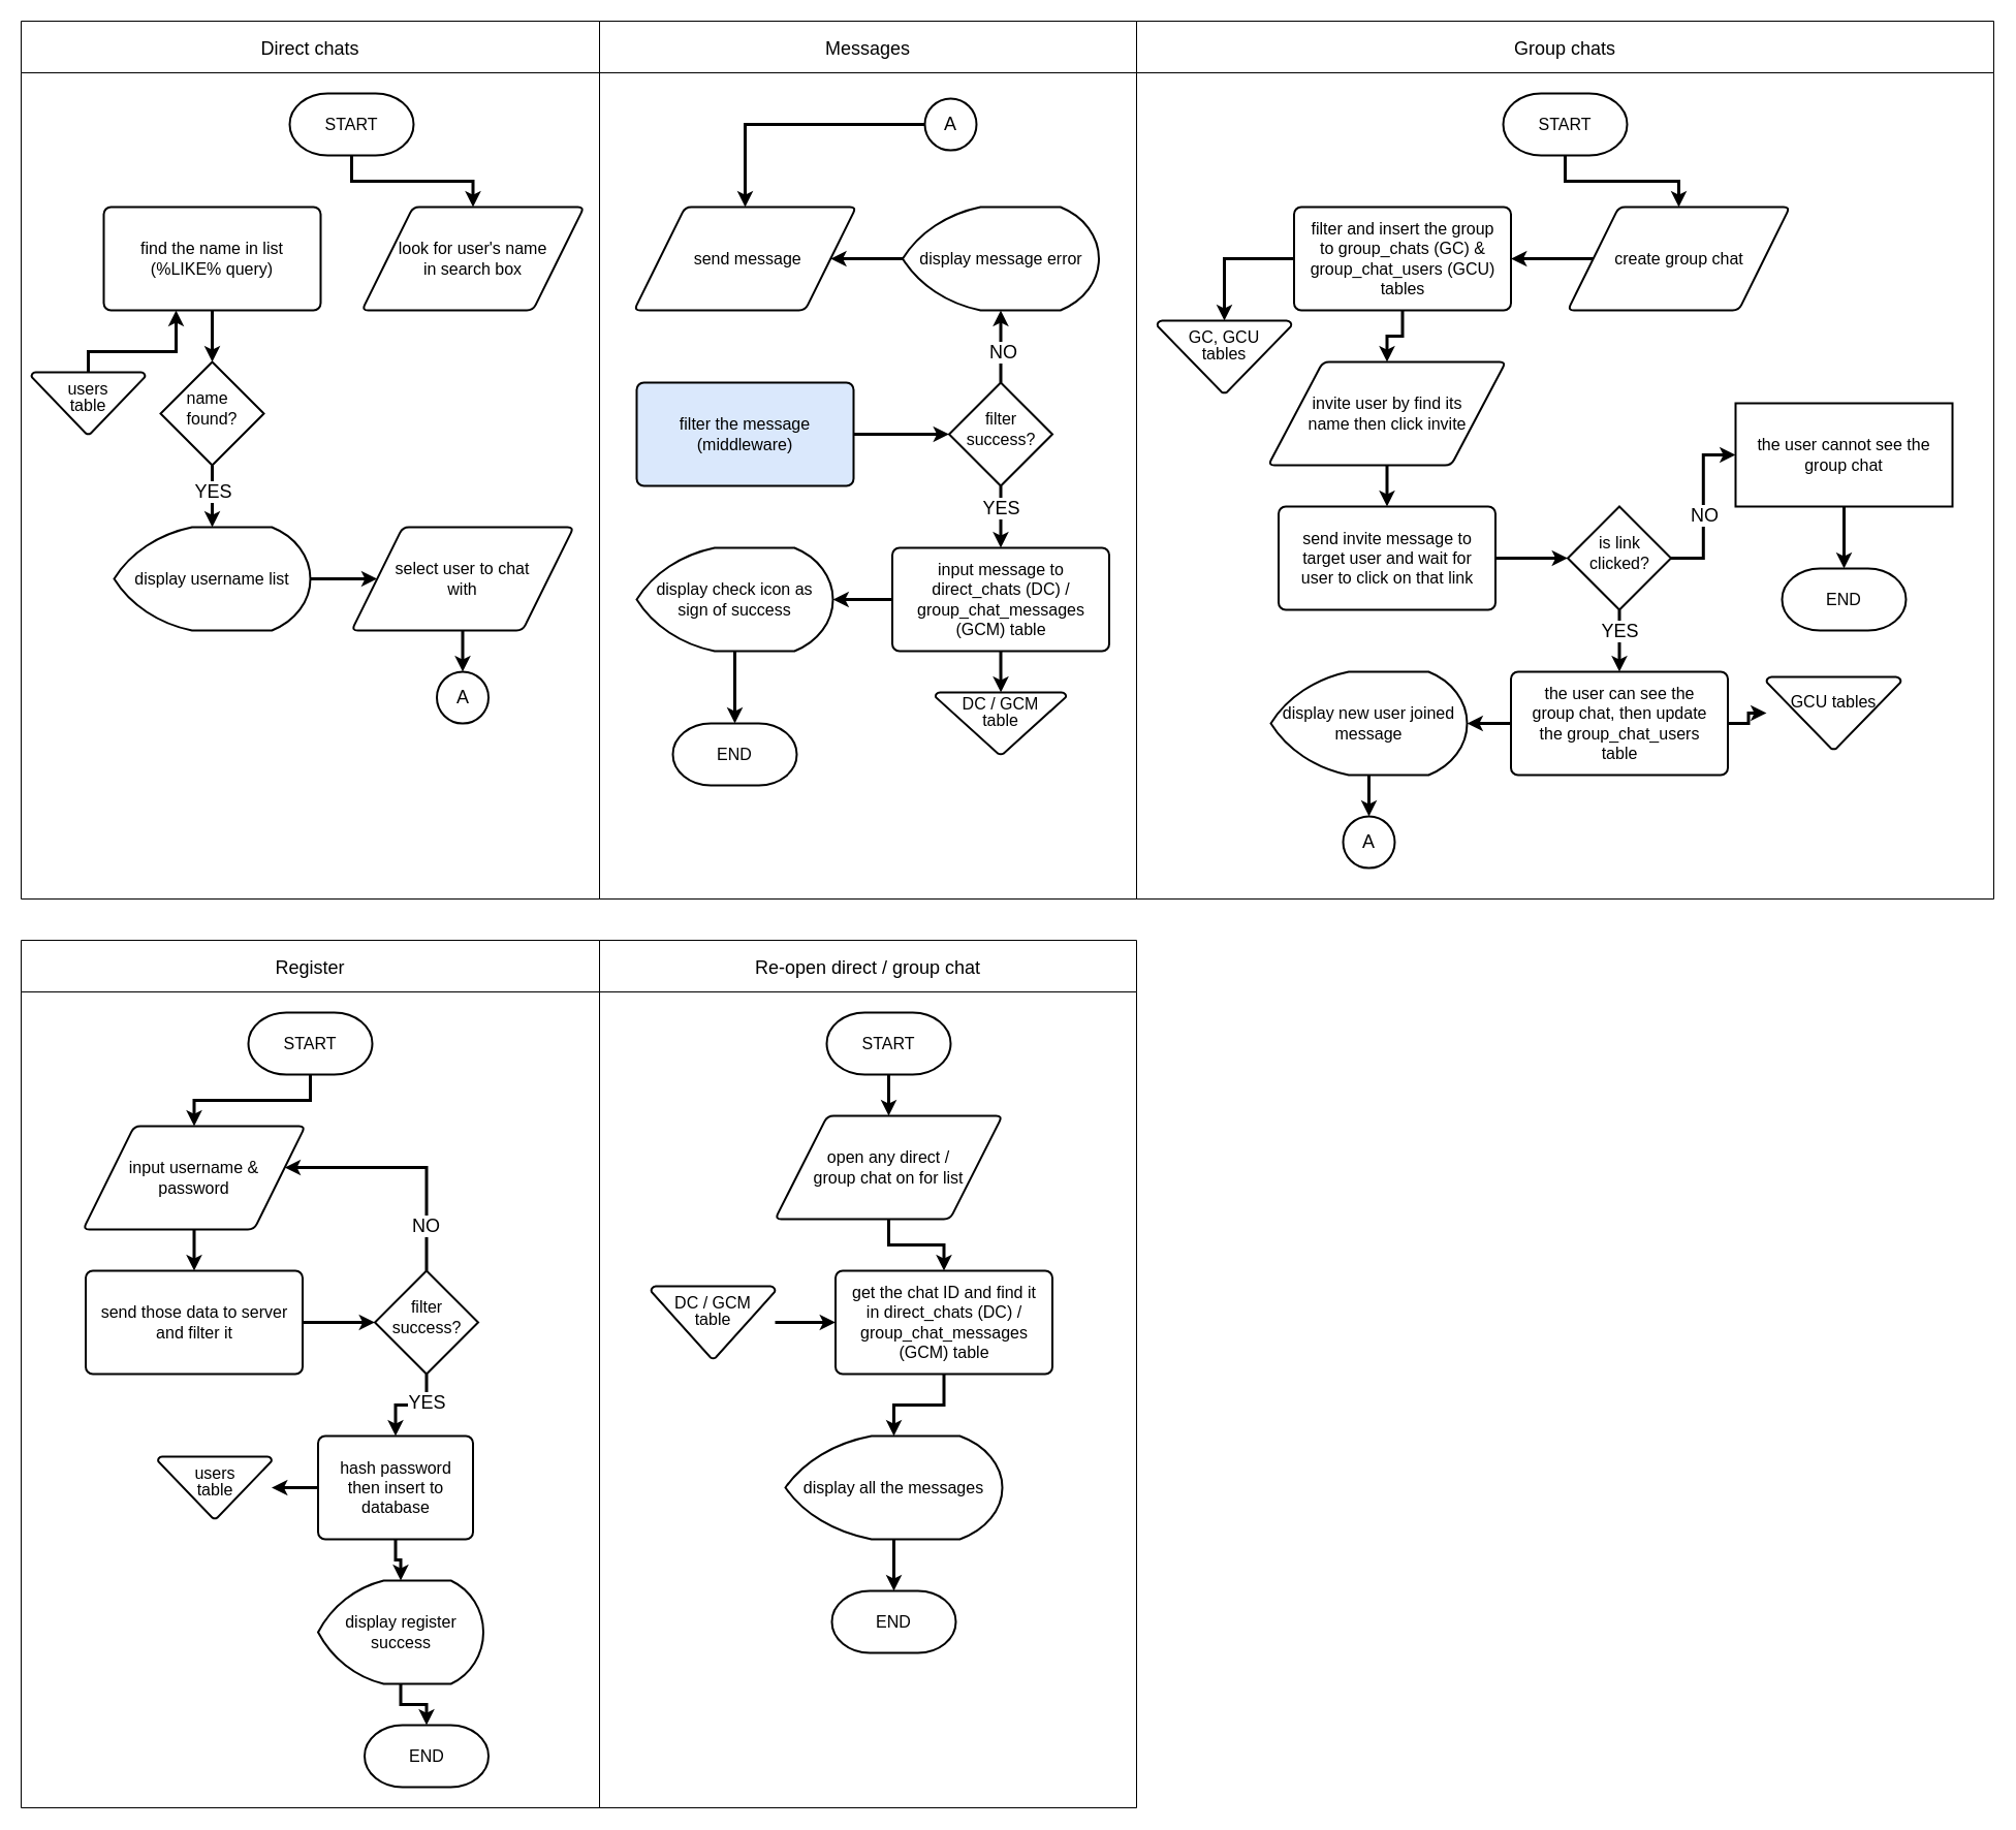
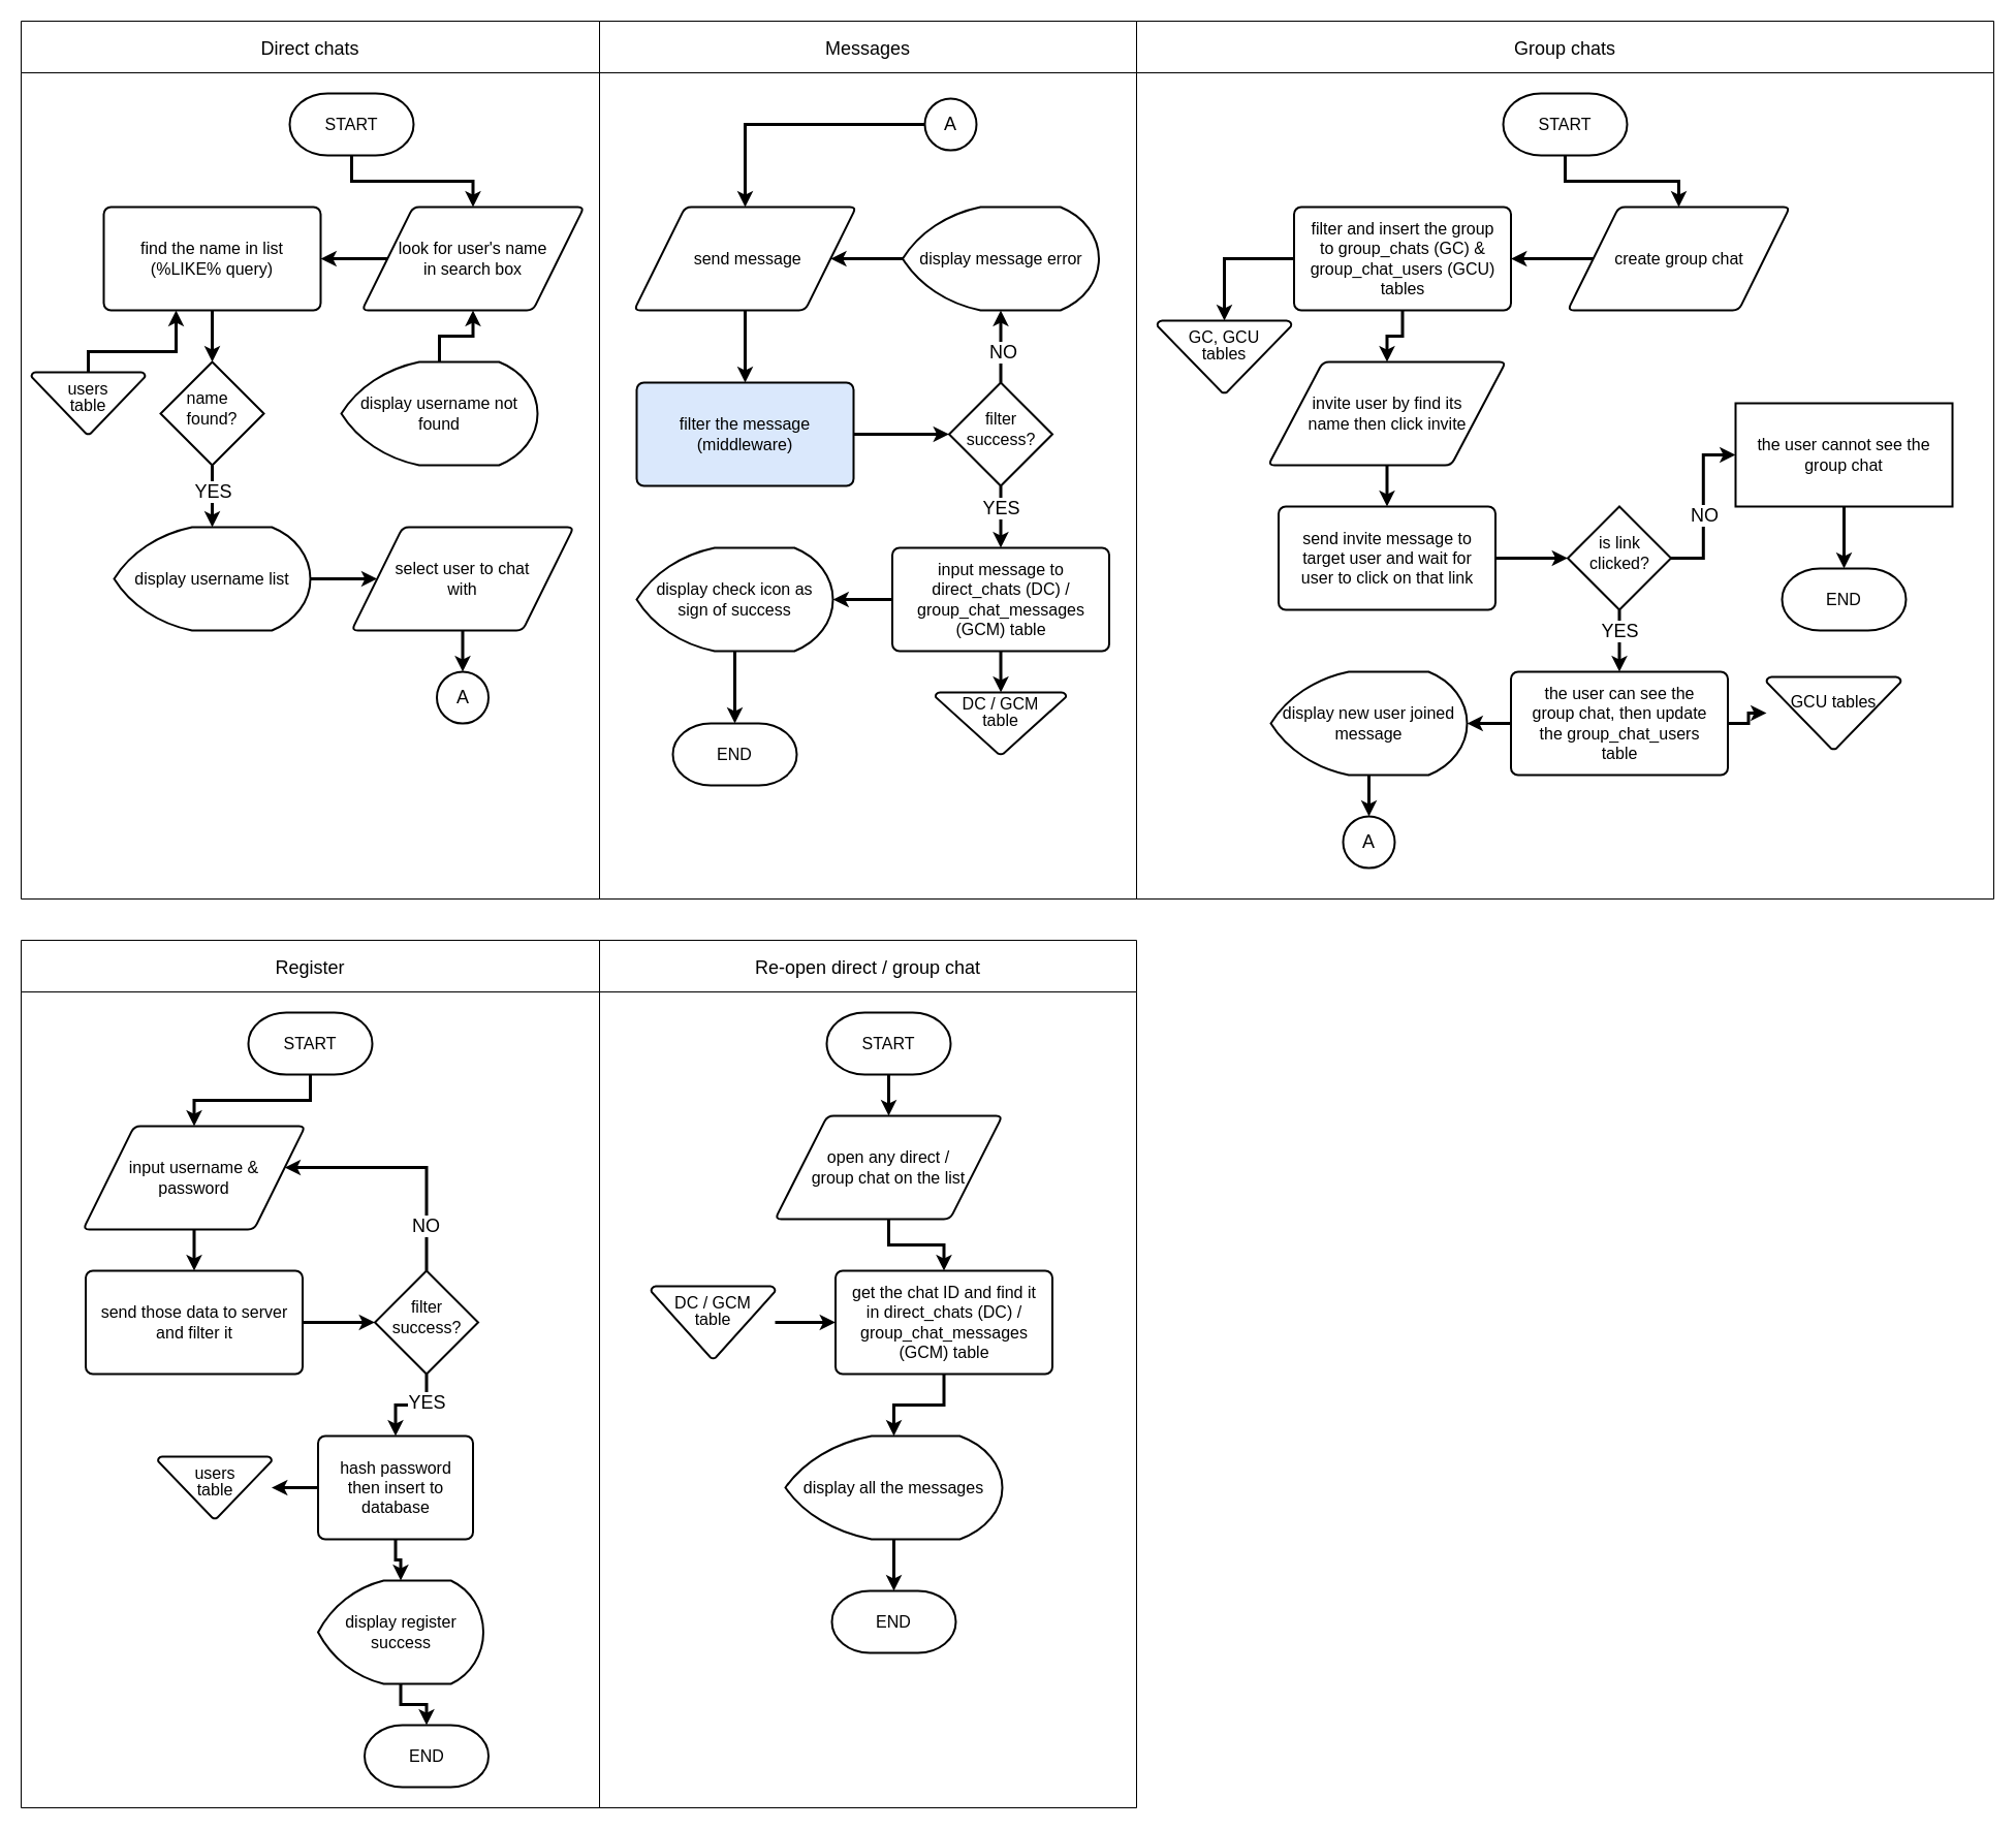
+ <mxCell id="31" value="" style="edgeStyle=orthogonalEdgeStyle;rounded=0;orthogonalLoop=1;jettySize=auto;html=1;strokeWidth=3;" parent="1" source="32" target="34" edge="1"><mxGeometry relative="1" as="geometry" /></mxCell>
+ <mxCell id="40" value="" style="edgeStyle=orthogonalEdgeStyle;rounded=0;orthogonalLoop=1;jettySize=auto;html=1;strokeWidth=3;" parent="1" source="41" target="32" edge="1"><mxGeometry relative="1" as="geometry" /></mxCell>
+ <mxCell id="76" value="" style="edgeStyle=orthogonalEdgeStyle;rounded=0;orthogonalLoop=1;jettySize=auto;html=1;strokeWidth=3;" parent="1" source="77" target="79" edge="1"><mxGeometry relative="1" as="geometry" /></mxCell>
+ <mxCell id="41" value="&lt;font size=&quot;3&quot;&gt;display username not found&lt;br&gt;&lt;/font&gt;" style="strokeWidth=2;html=1;shape=mxgraph.flowchart.display;whiteSpace=wrap;" parent="1" vertex="1"><mxGeometry x="330" y="350" width="190" height="100" as="geometry" /></mxCell>
- <mxCell id="103" value="&lt;font size=&quot;3&quot;&gt;open any direct / group chat on for list&lt;br&gt;&lt;/font&gt;" style="shape=parallelogram;html=1;strokeWidth=2;perimeter=parallelogramPerimeter;whiteSpace=wrap;rounded=1;arcSize=12;size=0.23;spacingLeft=30;spacingRight=30;" vertex="1" parent="1"><mxGeometry x="750" y="1080" width="220" height="100" as="geometry" /></mxCell>
+ <mxCell id="103" value="&lt;font size=&quot;3&quot;&gt;open any direct / group chat on the list&lt;br&gt;&lt;/font&gt;" style="shape=parallelogram;html=1;strokeWidth=2;perimeter=parallelogramPerimeter;whiteSpace=wrap;rounded=1;arcSize=12;size=0.23;spacingLeft=30;spacingRight=30;" vertex="1" parent="1"><mxGeometry x="750" y="1080" width="220" height="100" as="geometry" /></mxCell>
